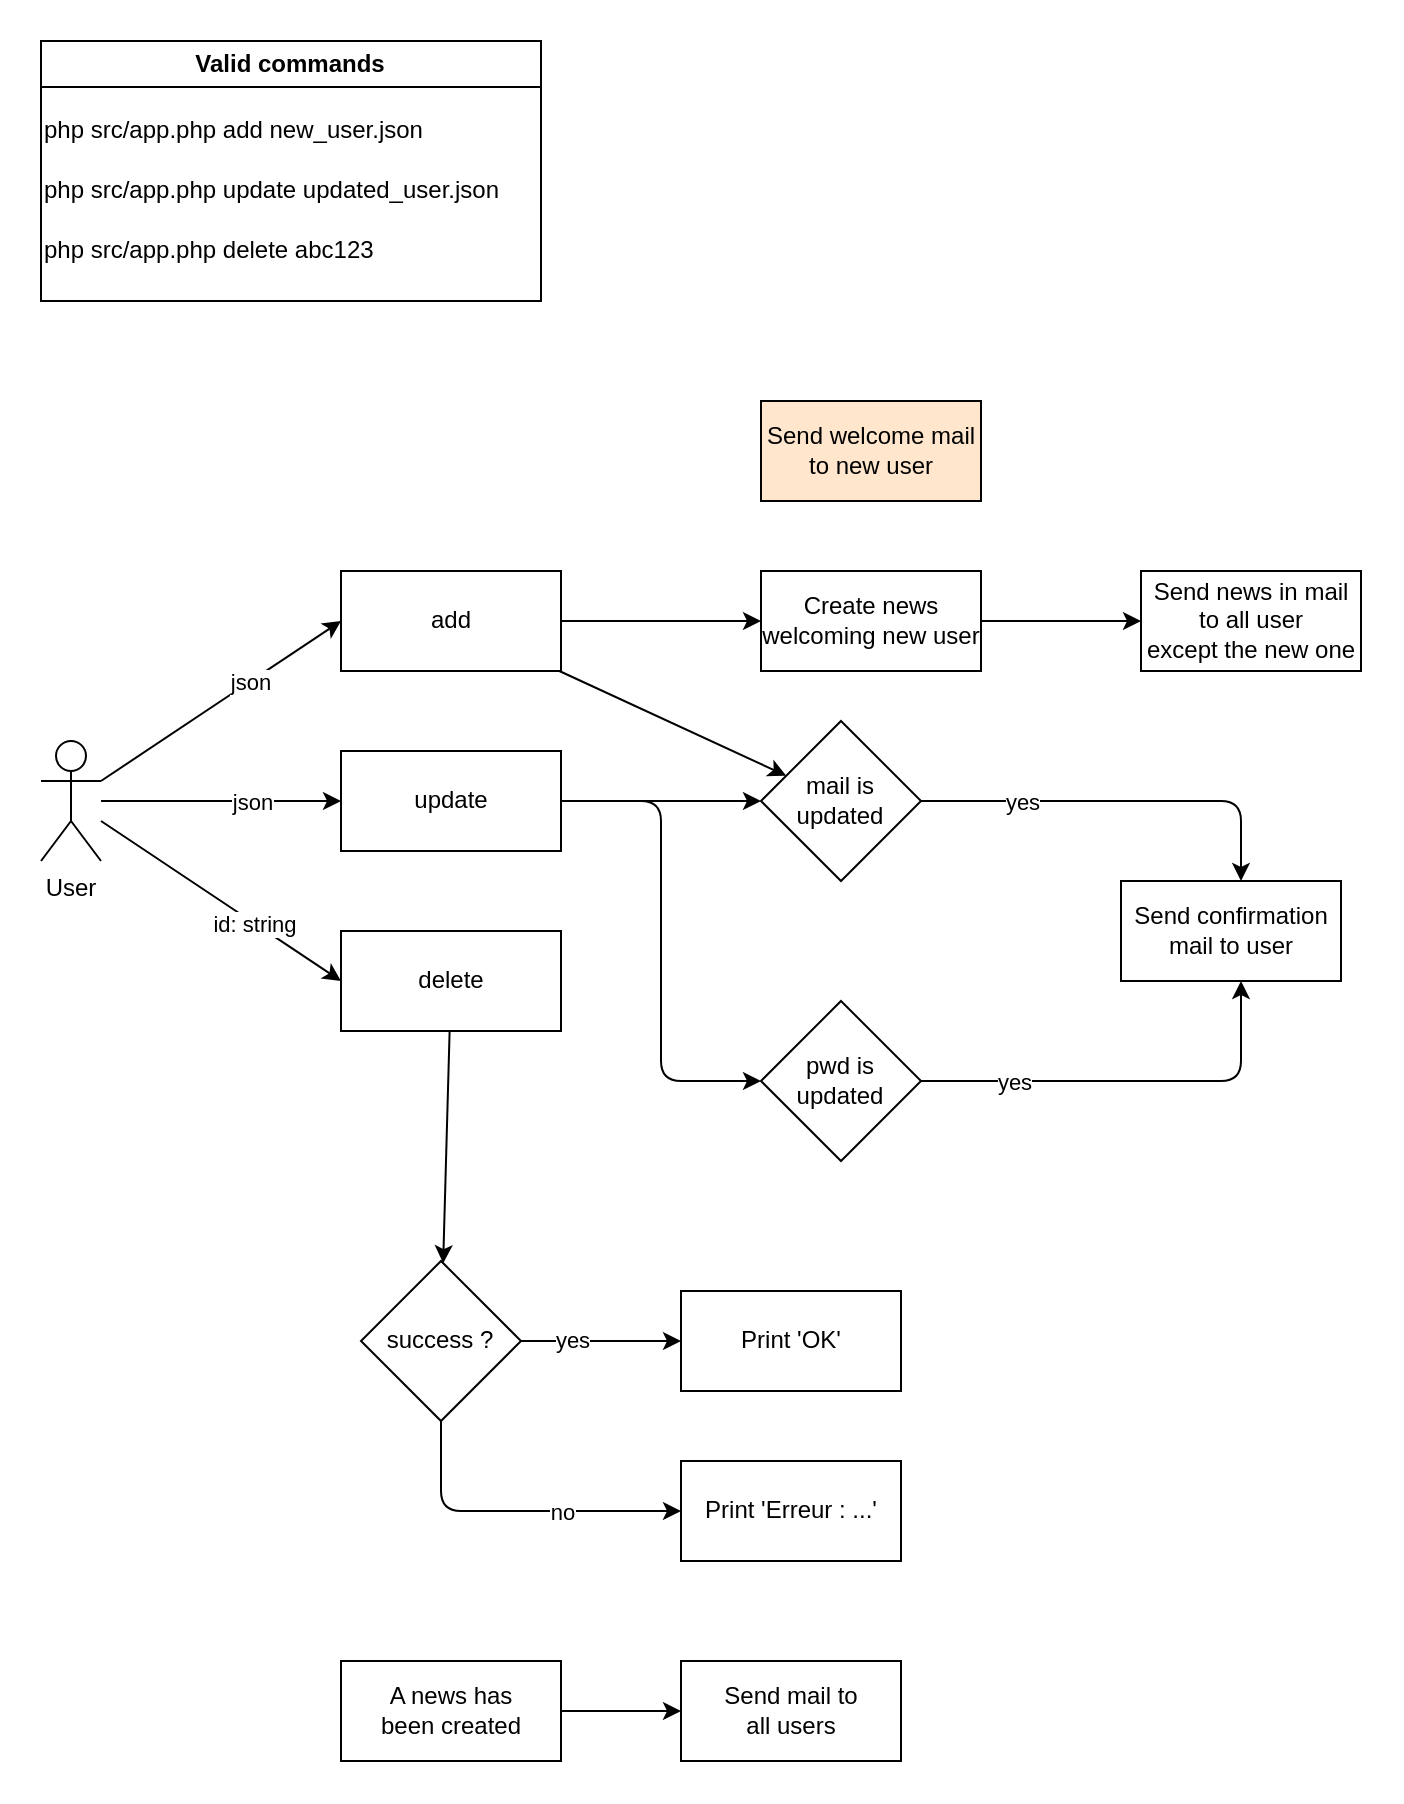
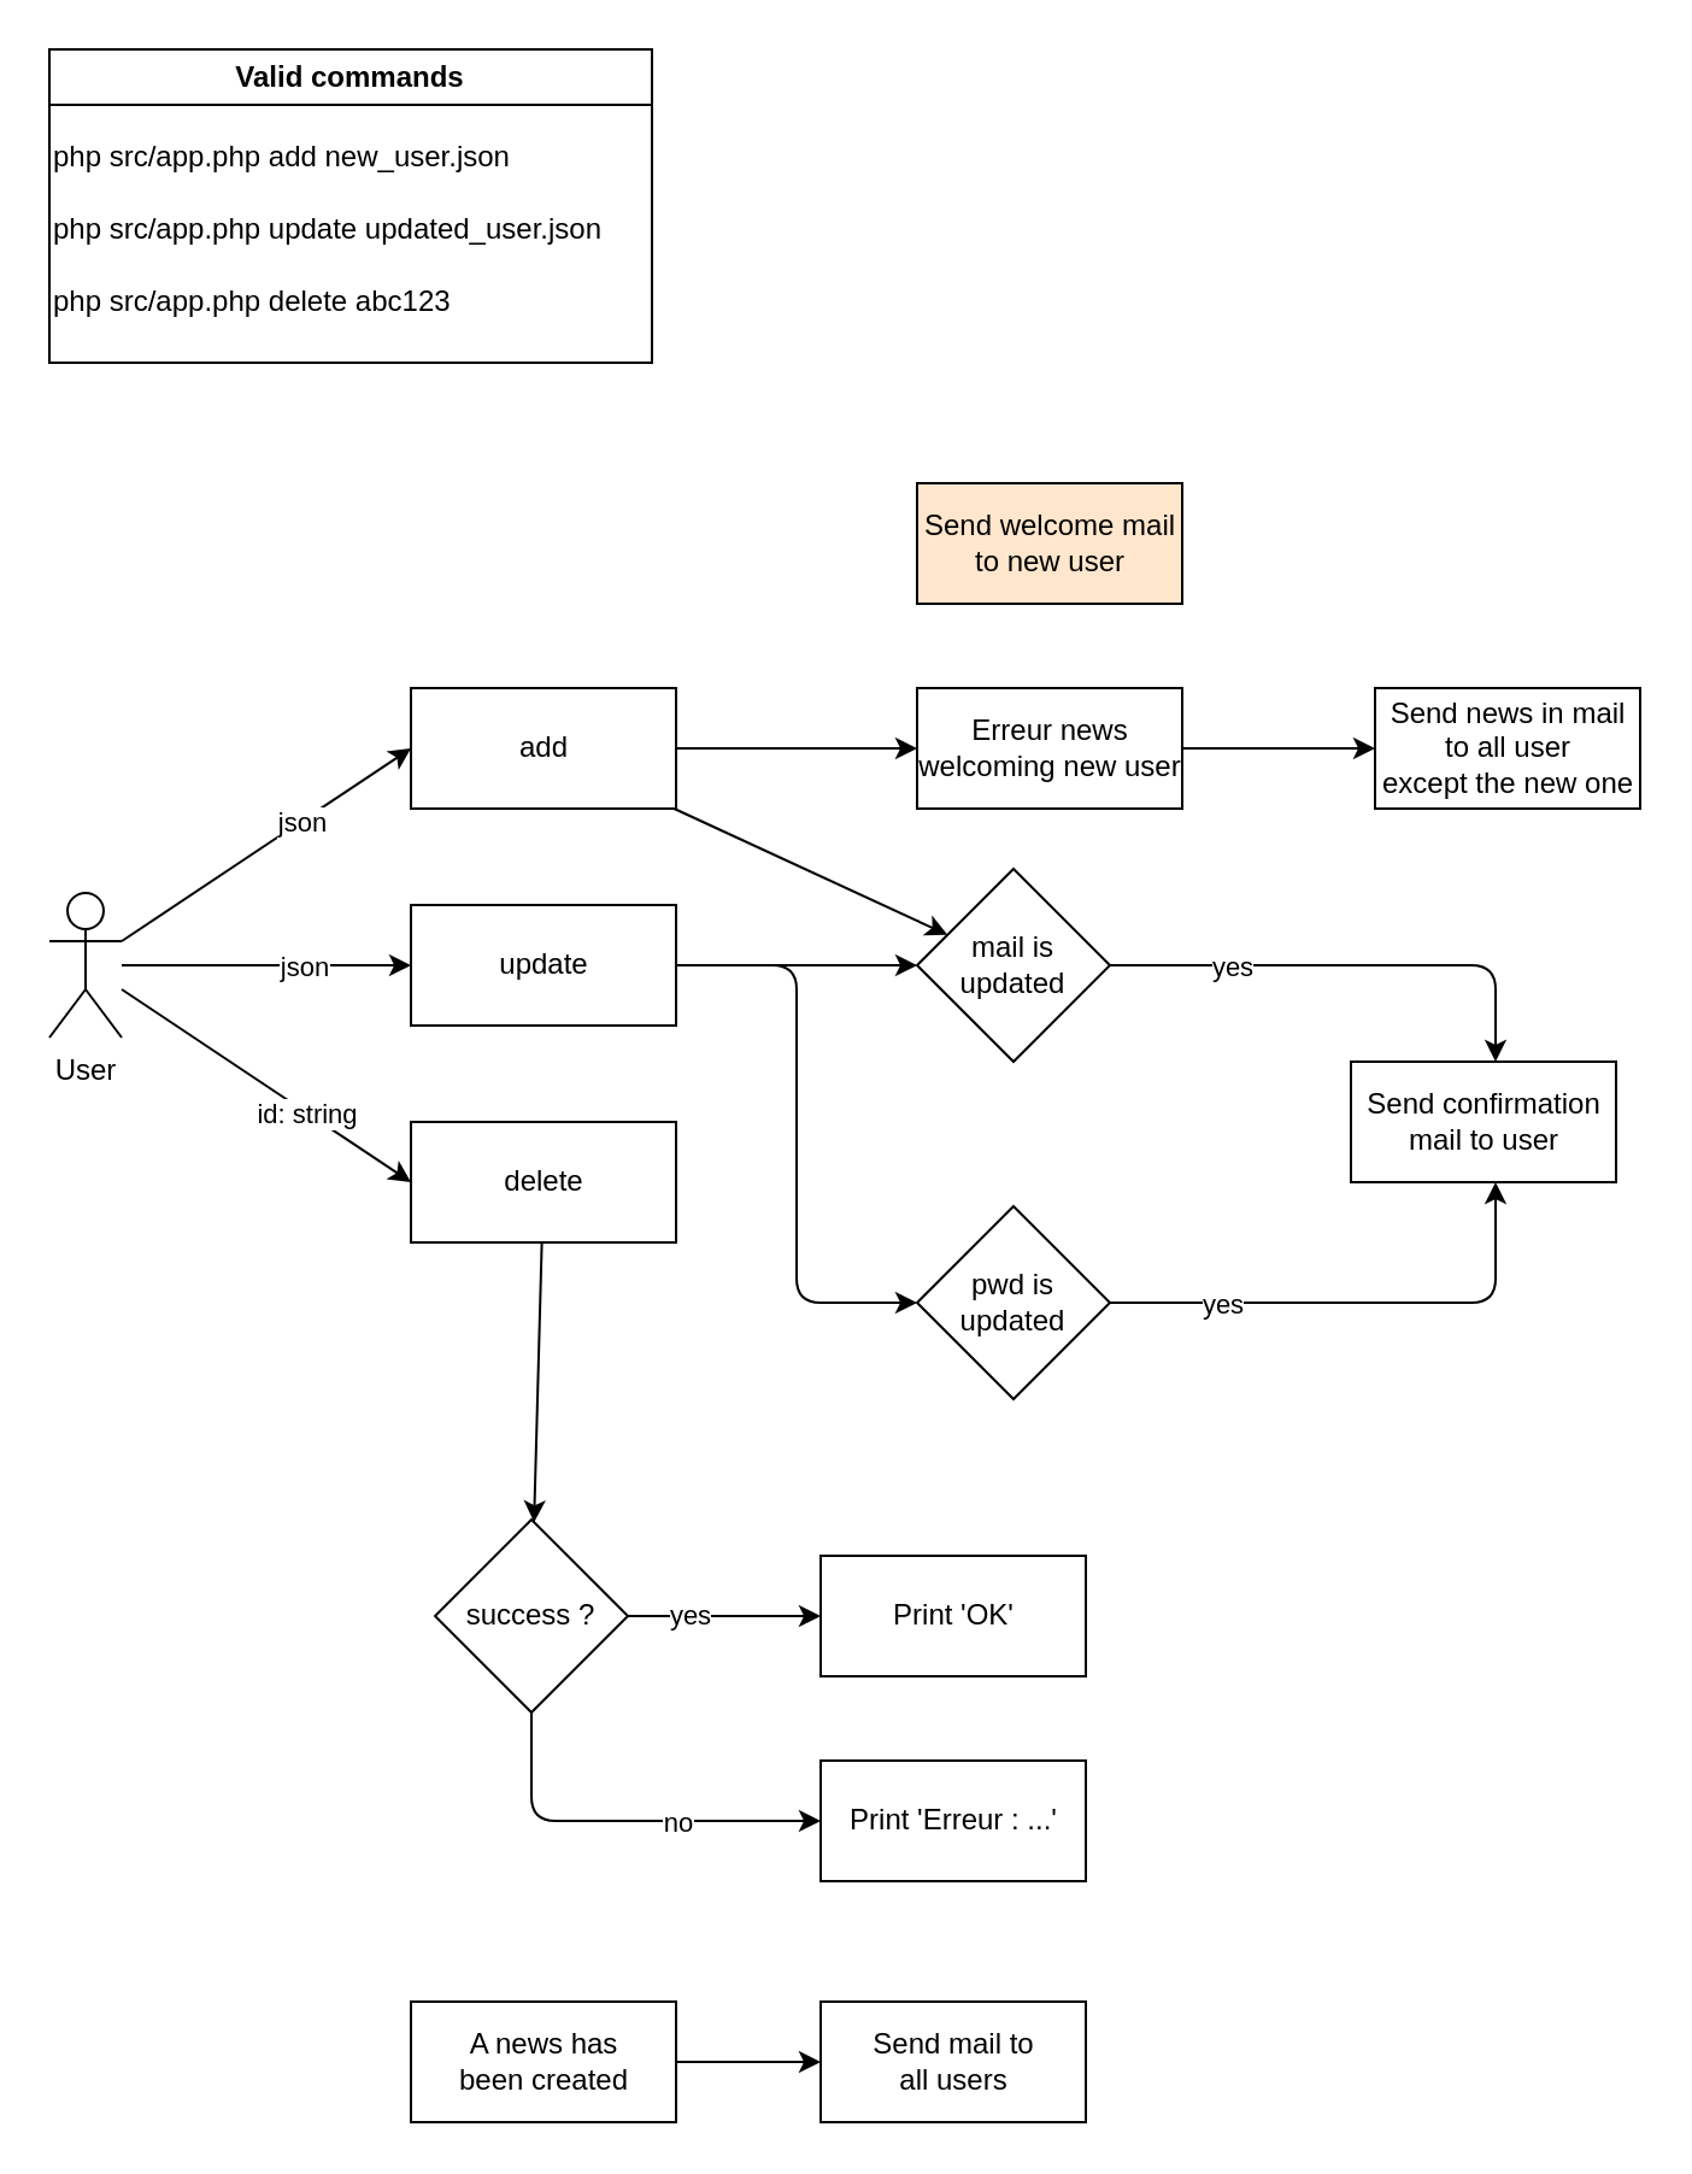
- <mxCell id="19" value="Create news &lt;br&gt;welcoming new user" style="html=1;" parent="1" vertex="1"><mxGeometry x="380" y="285" width="110" height="50" as="geometry" /></mxCell>
+ <mxCell id="19" value="Erreur news &lt;br&gt;welcoming new user" style="html=1;" parent="1" vertex="1"><mxGeometry x="380" y="285" width="110" height="50" as="geometry" /></mxCell>
